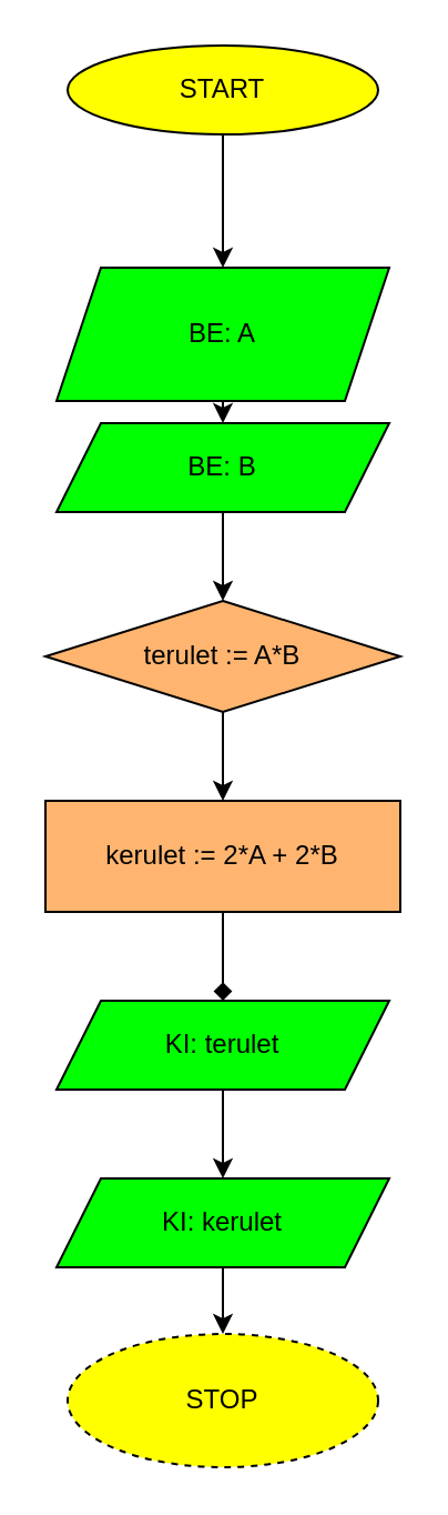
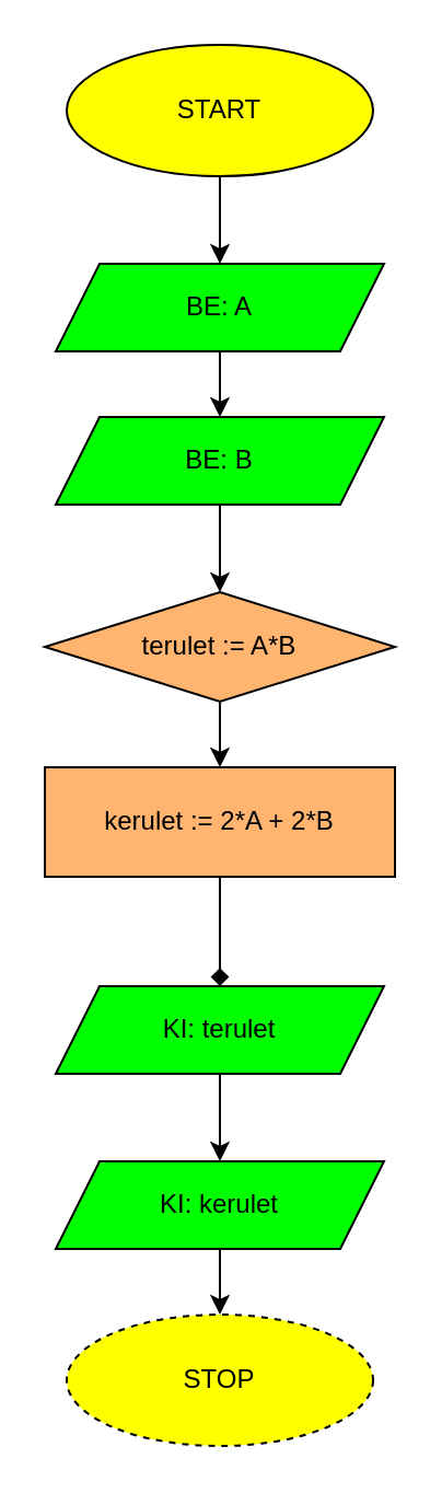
- <mxCell id="3" value="START" style="ellipse;whiteSpace=wrap;html=1;fillColor=#FFFF00;" parent="1" vertex="1"><mxGeometry x="30" y="20" width="140" height="40" as="geometry" /></mxCell>
+ <mxCell id="3" value="START" style="ellipse;whiteSpace=wrap;html=1;fillColor=#FFFF00;" parent="1" vertex="1"><mxGeometry x="30" y="20" width="140" height="60" as="geometry" /></mxCell>
- <mxCell id="6" value="BE: A" style="shape=parallelogram;perimeter=parallelogramPerimeter;whiteSpace=wrap;html=1;fixedSize=1;fillColor=#00FF00;" parent="1" vertex="1"><mxGeometry x="25" y="120" width="150" height="60" as="geometry" /></mxCell>
+ <mxCell id="6" value="BE: A" style="shape=parallelogram;perimeter=parallelogramPerimeter;whiteSpace=wrap;html=1;fixedSize=1;fillColor=#00FF00;" parent="1" vertex="1"><mxGeometry x="25" y="120" width="150" height="40" as="geometry" /></mxCell>
- <mxCell id="16" value="kerulet := 2*A + 2*B" style="rounded=0;whiteSpace=wrap;html=1;fillColor=#FFB570;" parent="1" vertex="1"><mxGeometry x="20" y="360" width="160" height="50" as="geometry" /></mxCell>
+ <mxCell id="16" value="kerulet := 2*A + 2*B" style="rounded=0;whiteSpace=wrap;html=1;fillColor=#FFB570;" parent="1" vertex="1"><mxGeometry x="20" y="350" width="160" height="50" as="geometry" /></mxCell>
